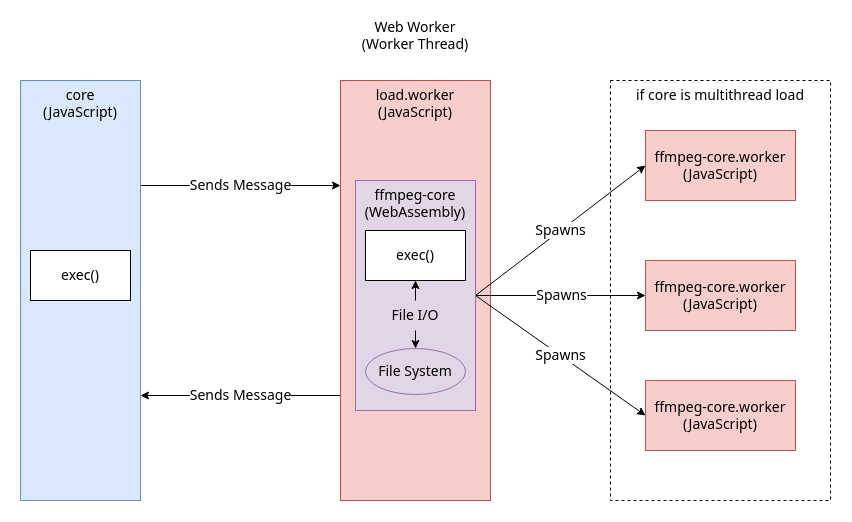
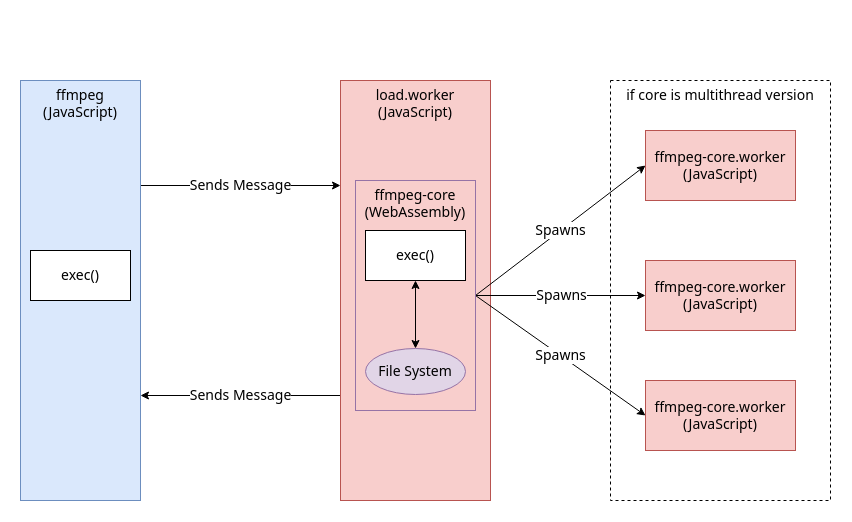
- <mxCell id="7" value="Web Worker&lt;br style=&quot;font-size: 14px;&quot;&gt;(Worker Thread)" style="text;html=1;strokeColor=none;fillColor=none;align=center;verticalAlign=middle;whiteSpace=wrap;rounded=0;fontSize=14;fontFamily=Noto Sans;fontSource=https%3A%2F%2Ffonts.googleapis.com%2Fcss%3Ffamily%3DNoto%2BSans;" vertex="1" parent="1"><mxGeometry x="355" y="20" width="120" height="30" as="geometry" /></mxCell>
- <mxCell id="2" value="if core is multithread load" style="rounded=0;whiteSpace=wrap;html=1;verticalAlign=top;dashed=1;fontSize=14;fontFamily=Noto Sans;fontSource=https%3A%2F%2Ffonts.googleapis.com%2Fcss%3Ffamily%3DNoto%2BSans;" vertex="1" parent="1"><mxGeometry x="610" y="80" width="220" height="420" as="geometry" /></mxCell>
+ <mxCell id="2" value="if core is multithread version" style="rounded=0;whiteSpace=wrap;html=1;verticalAlign=top;dashed=1;fontSize=14;fontFamily=Noto Sans;fontSource=https%3A%2F%2Ffonts.googleapis.com%2Fcss%3Ffamily%3DNoto%2BSans;" vertex="1" parent="1"><mxGeometry x="610" y="80" width="220" height="420" as="geometry" /></mxCell>
- <mxCell id="4" value="core&lt;br style=&quot;font-size: 14px;&quot;&gt;(JavaScript)" style="rounded=0;whiteSpace=wrap;html=1;fillColor=#dae8fc;strokeColor=#6c8ebf;verticalAlign=top;fontSize=14;fontFamily=Noto Sans;fontSource=https%3A%2F%2Ffonts.googleapis.com%2Fcss%3Ffamily%3DNoto%2BSans;" vertex="1" parent="1"><mxGeometry x="20" y="80" width="120" height="420" as="geometry" /></mxCell>
+ <mxCell id="4" value="ffmpeg&lt;br style=&quot;font-size: 14px;&quot;&gt;(JavaScript)" style="rounded=0;whiteSpace=wrap;html=1;fillColor=#dae8fc;strokeColor=#6c8ebf;verticalAlign=top;fontSize=14;fontFamily=Noto Sans;fontSource=https%3A%2F%2Ffonts.googleapis.com%2Fcss%3Ffamily%3DNoto%2BSans;" vertex="1" parent="1"><mxGeometry x="20" y="80" width="120" height="420" as="geometry" /></mxCell>
- <mxCell id="12" value="ffmpeg-core&lt;br style=&quot;font-size: 14px;&quot;&gt;(WebAssembly)" style="rounded=0;whiteSpace=wrap;html=1;fillColor=#e1d5e7;strokeColor=#9673a6;verticalAlign=top;fontSize=14;fontFamily=Noto Sans;fontSource=https%3A%2F%2Ffonts.googleapis.com%2Fcss%3Ffamily%3DNoto%2BSans;" vertex="1" parent="1"><mxGeometry x="355" y="180" width="120" height="230" as="geometry" /></mxCell>
+ <mxCell id="12" value="ffmpeg-core&lt;br style=&quot;font-size: 14px;&quot;&gt;(WebAssembly)" style="rounded=0;whiteSpace=wrap;html=1;fillColor=#f8cecc;strokeColor=#9673a6;verticalAlign=top;fontSize=14;fontFamily=Noto Sans;fontSource=https%3A%2F%2Ffonts.googleapis.com%2Fcss%3Ffamily%3DNoto%2BSans;" vertex="1" parent="1"><mxGeometry x="355" y="180" width="120" height="230" as="geometry" /></mxCell>
- <mxCell id="19" value="File I/O" style="text;html=1;strokeColor=none;fillColor=#e1d5e7;align=center;verticalAlign=middle;whiteSpace=wrap;rounded=0;fontSize=14;fontFamily=Noto Sans;fontSource=https%3A%2F%2Ffonts.googleapis.com%2Fcss%3Ffamily%3DNoto%2BSans;" vertex="1" parent="1"><mxGeometry x="385" y="300" width="60" height="30" as="geometry" /></mxCell>
